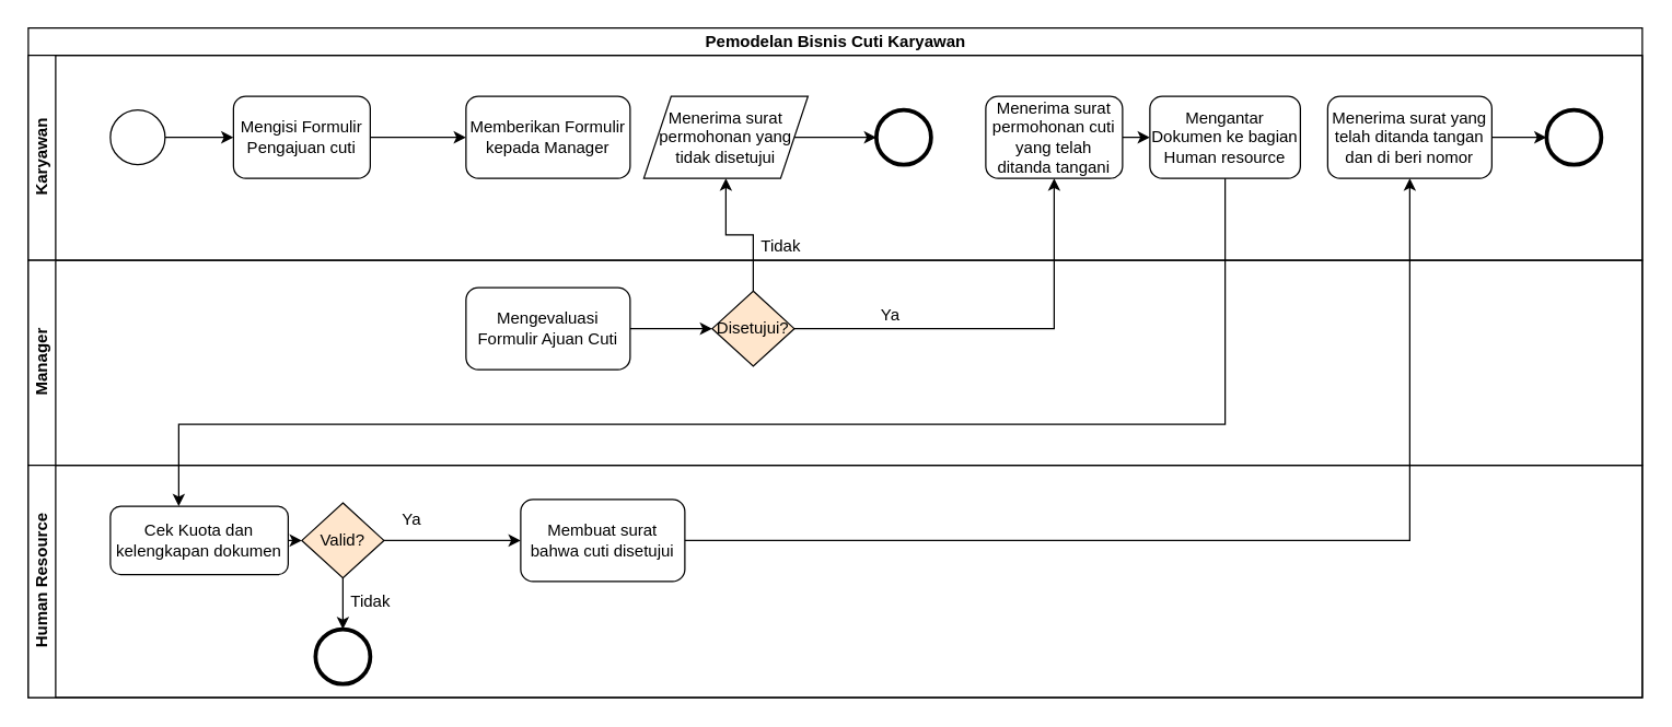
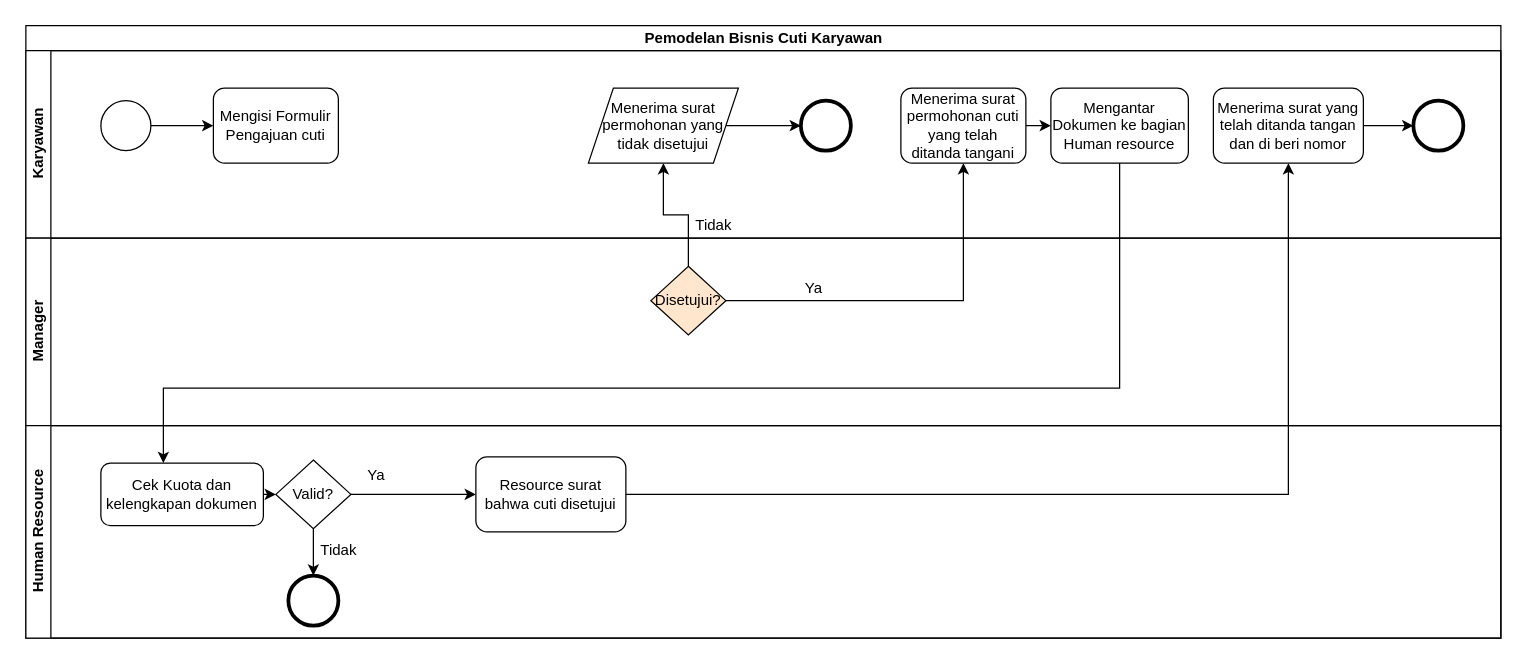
- <mxCell id="6" style="edgeStyle=orthogonalEdgeStyle;rounded=0;orthogonalLoop=1;jettySize=auto;html=1;exitX=1;exitY=0.5;exitDx=0;exitDy=0;entryX=0;entryY=0.5;entryDx=0;entryDy=0;" edge="1" parent="3" source="7" target="8"><mxGeometry relative="1" as="geometry" /></mxCell>
- <mxCell id="8" value="Memberikan Formulir kepada Manager" style="shape=ext;rounded=1;html=1;whiteSpace=wrap;" vertex="1" parent="3"><mxGeometry x="320" y="30" width="120" height="60" as="geometry" /></mxCell>
- <mxCell id="21" value="Mengevaluasi Formulir Ajuan Cuti" style="shape=ext;rounded=1;html=1;whiteSpace=wrap;" vertex="1" parent="19"><mxGeometry x="320" y="20" width="120" height="60" as="geometry" /></mxCell>
- <mxCell id="20" style="edgeStyle=orthogonalEdgeStyle;rounded=0;orthogonalLoop=1;jettySize=auto;html=1;exitX=1;exitY=0.5;exitDx=0;exitDy=0;entryX=0;entryY=0.5;entryDx=0;entryDy=0;" edge="1" parent="19" source="21" target="22"><mxGeometry relative="1" as="geometry" /></mxCell>
- <mxCell id="31" value="Valid?" style="rhombus;whiteSpace=wrap;html=1;fillColor=#ffe6cc;" vertex="1" parent="26"><mxGeometry x="200" y="27.5" width="60" height="55" as="geometry" /></mxCell>
+ <mxCell id="31" value="Valid?" style="rhombus;whiteSpace=wrap;html=1;" vertex="1" parent="26"><mxGeometry x="200" y="27.5" width="60" height="55" as="geometry" /></mxCell>
- <mxCell id="33" value="Membuat surat bahwa cuti disetujui" style="shape=ext;rounded=1;html=1;whiteSpace=wrap;" vertex="1" parent="26"><mxGeometry x="360" y="25" width="120" height="60" as="geometry" /></mxCell>
+ <mxCell id="33" value="Resource surat bahwa cuti disetujui" style="shape=ext;rounded=1;html=1;whiteSpace=wrap;" vertex="1" parent="26"><mxGeometry x="360" y="25" width="120" height="60" as="geometry" /></mxCell>
